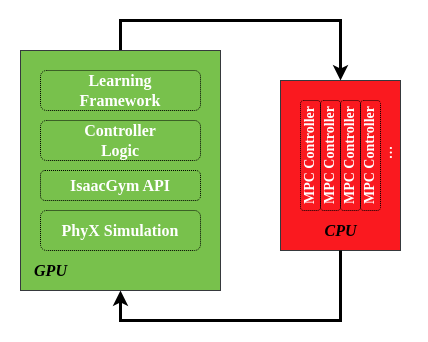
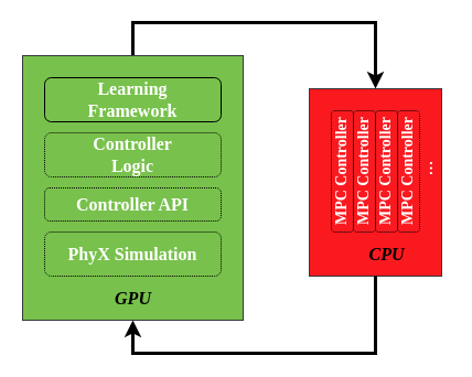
- <mxCell id="6" value="Learning&lt;br style=&quot;font-size: 16px;&quot;&gt;Framework" style="rounded=1;whiteSpace=wrap;html=1;fontFamily=Times New Roman;fontSize=16;fontStyle=1;fillColor=none;strokeWidth=1;dashed=1;dashPattern=1 1;sketch=0;fontColor=#FFFFFF;" parent="1" vertex="1"><mxGeometry x="40" y="70" width="160" height="40" as="geometry" /></mxCell>
+ <mxCell id="6" value="Learning&lt;br style=&quot;font-size: 16px;&quot;&gt;Framework" style="rounded=1;whiteSpace=wrap;html=1;fontFamily=Times New Roman;fontSize=16;fontStyle=1;fillColor=none;strokeWidth=1;dashed=0;dashPattern=1 1;sketch=0;fontColor=#FFFFFF;" parent="1" vertex="1"><mxGeometry x="40" y="70" width="160" height="40" as="geometry" /></mxCell>
- <mxCell id="10" value="IsaacGym API" style="rounded=1;whiteSpace=wrap;html=1;fontFamily=Times New Roman;fontSize=16;fontStyle=1;fillColor=none;strokeWidth=1;dashed=1;dashPattern=1 1;sketch=0;fontColor=#FFFFFF;" parent="1" vertex="1"><mxGeometry x="40" y="170" width="160" height="30" as="geometry" /></mxCell>
+ <mxCell id="10" value="Controller API" style="rounded=1;whiteSpace=wrap;html=1;fontFamily=Times New Roman;fontSize=16;fontStyle=1;fillColor=none;strokeWidth=1;dashed=1;dashPattern=1 1;sketch=0;fontColor=#FFFFFF;" parent="1" vertex="1"><mxGeometry x="40" y="170" width="160" height="30" as="geometry" /></mxCell>
- <mxCell id="13" value="CPU" style="text;html=1;align=center;verticalAlign=middle;resizable=0;points=[];autosize=1;strokeColor=none;fillColor=none;fontFamily=Lucida Console;fontSize=16;fontStyle=3;rounded=0;shadow=0;sketch=0;fontColor=#000000;" parent="1" vertex="1"><mxGeometry x="320" y="220" width="40" height="20" as="geometry" /></mxCell>
+ <mxCell id="13" value="CPU" style="text;html=1;align=center;verticalAlign=middle;resizable=0;points=[];autosize=1;strokeColor=none;fillColor=none;fontFamily=Lucida Console;fontSize=16;fontStyle=3;rounded=0;shadow=0;sketch=0;fontColor=#000000;" parent="1" vertex="1"><mxGeometry x="330" y="220" width="40" height="20" as="geometry" /></mxCell>
- <mxCell id="11" value="GPU" style="text;html=1;align=center;verticalAlign=middle;resizable=0;points=[];autosize=1;strokeColor=none;fillColor=none;fontFamily=Lucida Console;fontSize=16;fontStyle=3;horizontal=1;sketch=0;fontColor=#000000;" parent="1" vertex="1"><mxGeometry x="25" y="260" width="50" height="20" as="geometry" /></mxCell>
+ <mxCell id="11" value="GPU" style="text;html=1;align=center;verticalAlign=middle;resizable=0;points=[];autosize=1;strokeColor=none;fillColor=none;fontFamily=Lucida Console;fontSize=16;fontStyle=3;horizontal=1;sketch=0;fontColor=#000000;" parent="1" vertex="1"><mxGeometry x="95" y="260" width="50" height="20" as="geometry" /></mxCell>
